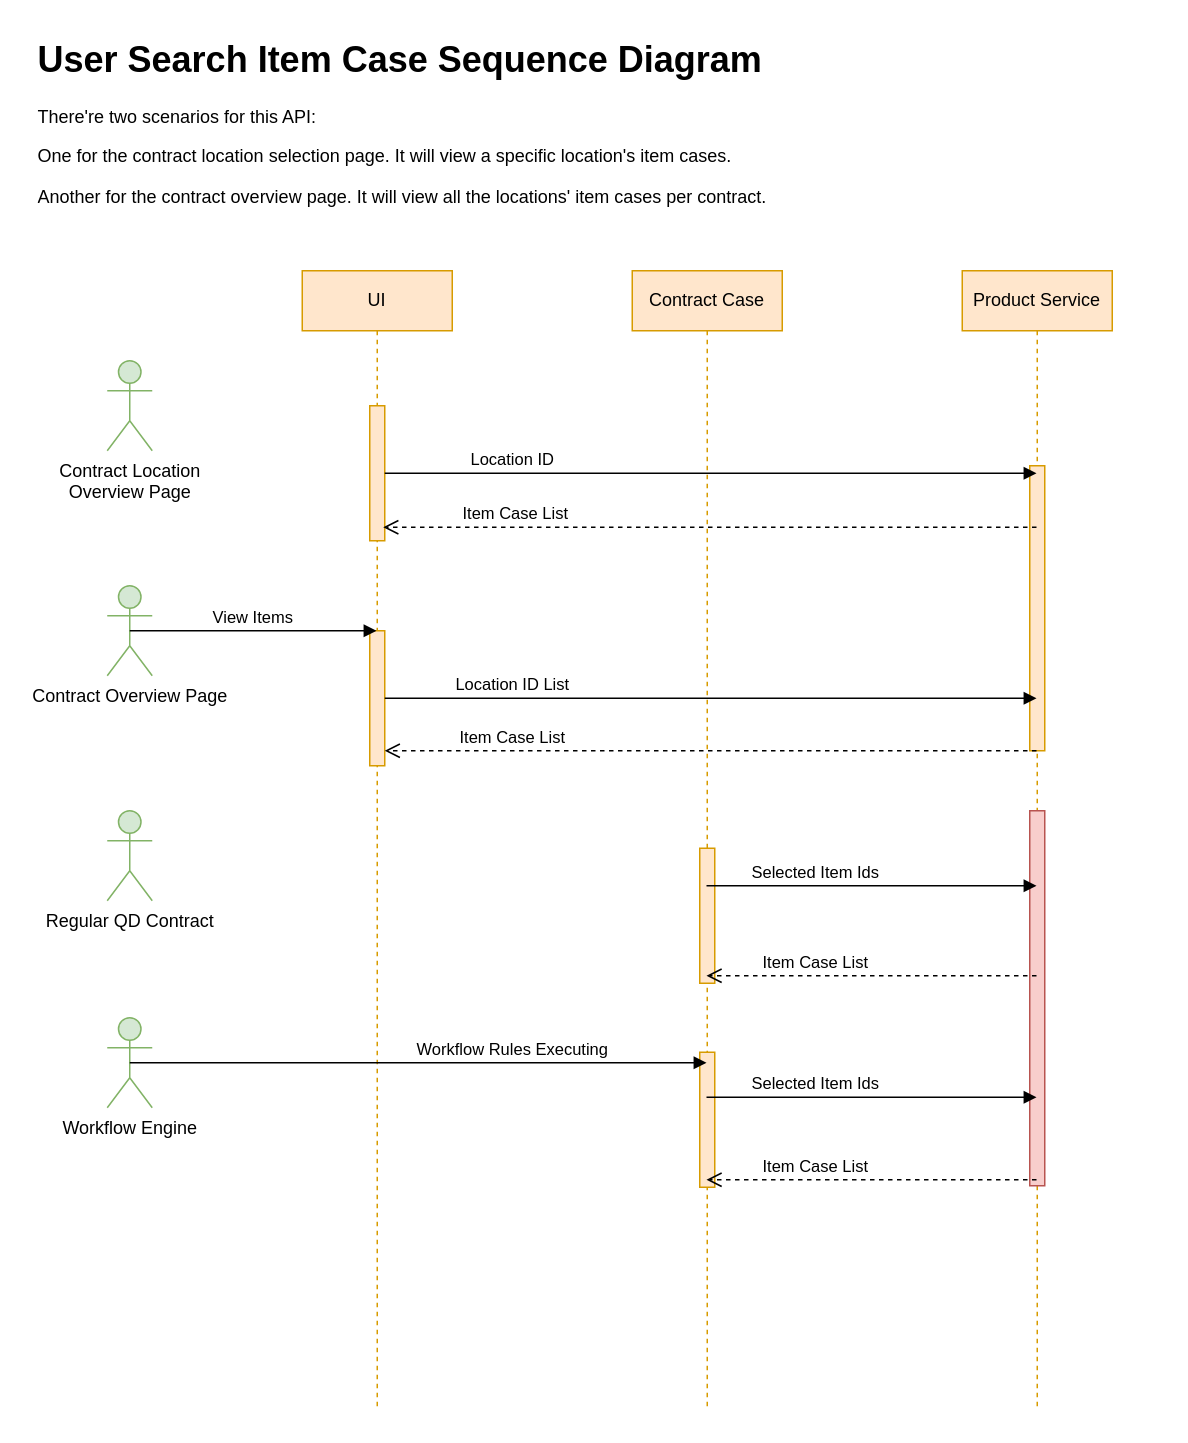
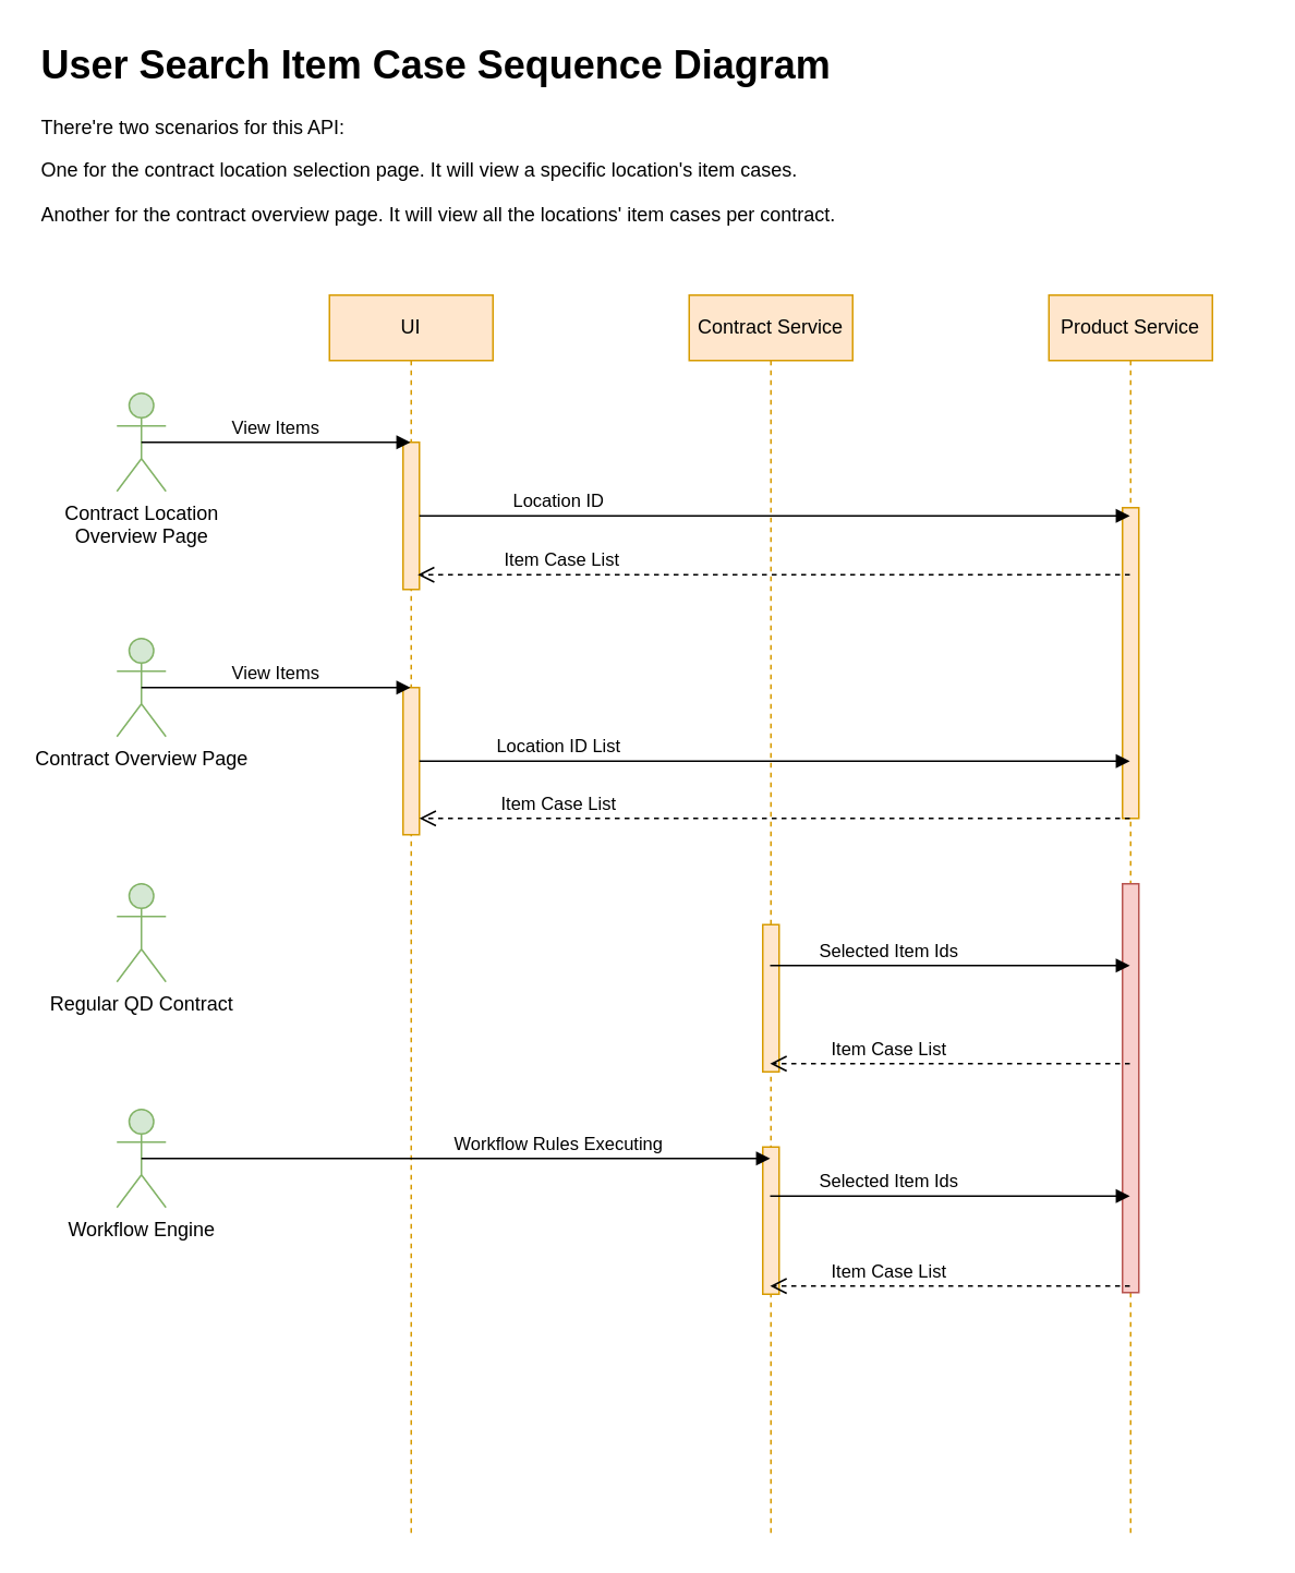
- <mxCell id="2" value="Contract Case" style="shape=umlLifeline;perimeter=lifelinePerimeter;whiteSpace=wrap;html=1;container=1;collapsible=0;recursiveResize=0;outlineConnect=0;fillColor=#ffe6cc;strokeColor=#d79b00;" vertex="1" parent="1"><mxGeometry x="421" y="180" width="100" height="760" as="geometry" /></mxCell>
+ <mxCell id="2" value="Contract Service" style="shape=umlLifeline;perimeter=lifelinePerimeter;whiteSpace=wrap;html=1;container=1;collapsible=0;recursiveResize=0;outlineConnect=0;fillColor=#ffe6cc;strokeColor=#d79b00;" vertex="1" parent="1"><mxGeometry x="421" y="180" width="100" height="760" as="geometry" /></mxCell>
+ <mxCell id="11" value="View Items" style="html=1;verticalAlign=bottom;endArrow=block;exitX=0.5;exitY=0.5;exitDx=0;exitDy=0;exitPerimeter=0;" edge="1" parent="1" source="10" target="3"><mxGeometry width="80" relative="1" as="geometry"><mxPoint x="141" y="270" as="sourcePoint" /><mxPoint x="221" y="270" as="targetPoint" /></mxGeometry></mxCell>
